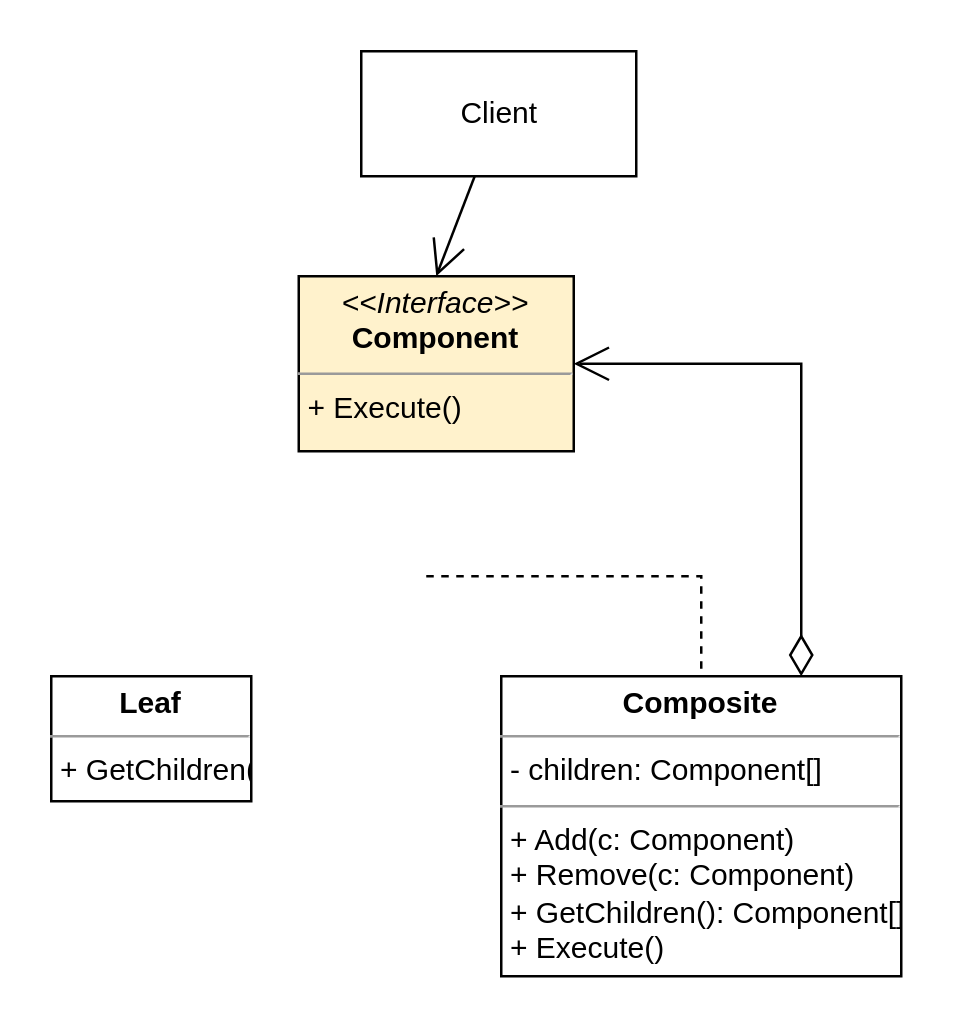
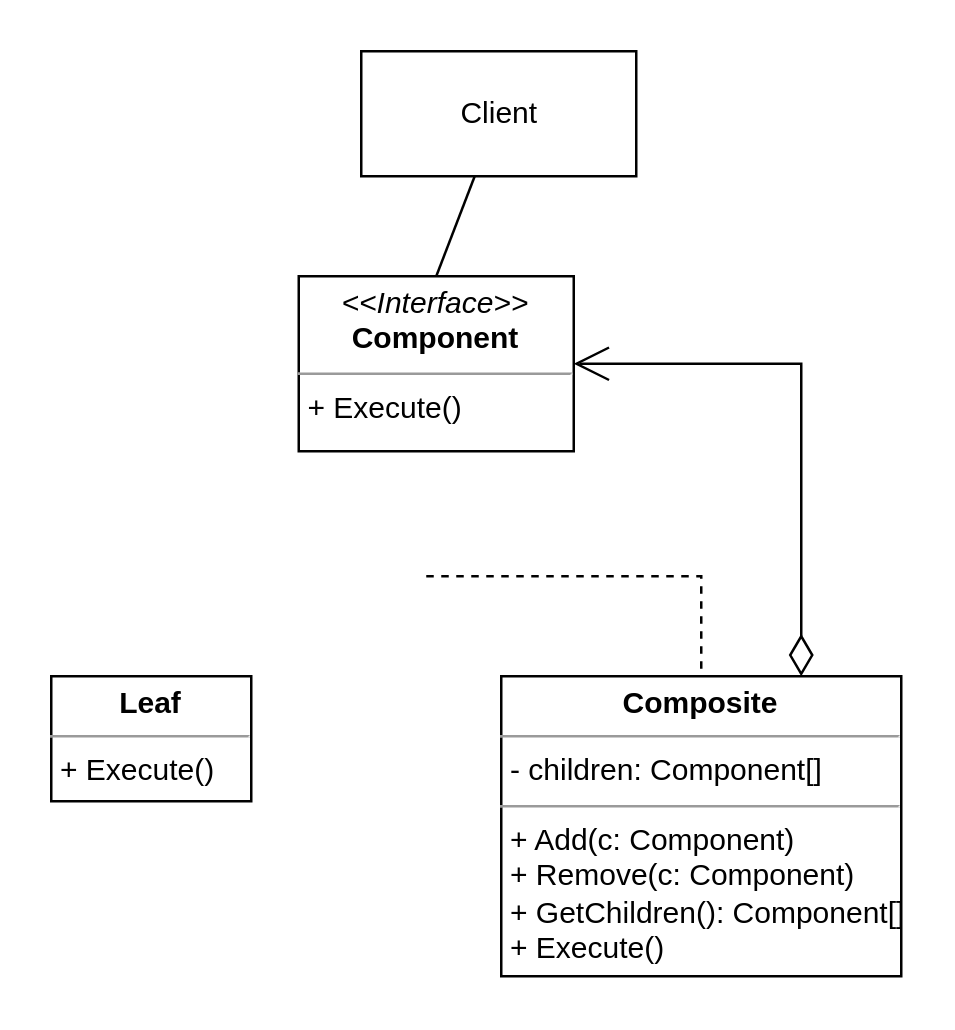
- <mxCell id="8" value="" style="endArrow=open;endFill=1;endSize=12;html=1;rounded=0;entryX=0.5;entryY=0;entryDx=0;entryDy=0;" edge="1" parent="1" source="2" target="3"><mxGeometry width="160" relative="1" as="geometry"><mxPoint x="50" y="230" as="sourcePoint" /><mxPoint x="210" y="230" as="targetPoint" /></mxGeometry></mxCell>
+ <mxCell id="8" value="" style="endArrow=none;endFill=1;endSize=12;html=1;rounded=0;entryX=0.5;entryY=0;entryDx=0;entryDy=0;" edge="1" parent="1" source="2" target="3"><mxGeometry width="160" relative="1" as="geometry"><mxPoint x="50" y="230" as="sourcePoint" /><mxPoint x="210" y="230" as="targetPoint" /></mxGeometry></mxCell>
- <mxCell id="3" value="&lt;p style=&quot;margin:0px;margin-top:4px;text-align:center;&quot;&gt;&lt;i&gt;&amp;lt;&amp;lt;Interface&amp;gt;&amp;gt;&lt;/i&gt;&lt;br&gt;&lt;b&gt;Component&lt;/b&gt;&lt;/p&gt;&lt;hr size=&quot;1&quot;&gt;&lt;p style=&quot;margin:0px;margin-left:4px;&quot;&gt;&lt;/p&gt;&lt;p style=&quot;margin:0px;margin-left:4px;&quot;&gt;+ Execute()&lt;/p&gt;" style="verticalAlign=top;align=left;overflow=fill;fontSize=12;fontFamily=Helvetica;html=1;fillColor=#fff2cc;" vertex="1" parent="1"><mxGeometry x="119" y="110" width="110" height="70" as="geometry" /></mxCell>
+ <mxCell id="3" value="&lt;p style=&quot;margin:0px;margin-top:4px;text-align:center;&quot;&gt;&lt;i&gt;&amp;lt;&amp;lt;Interface&amp;gt;&amp;gt;&lt;/i&gt;&lt;br&gt;&lt;b&gt;Component&lt;/b&gt;&lt;/p&gt;&lt;hr size=&quot;1&quot;&gt;&lt;p style=&quot;margin:0px;margin-left:4px;&quot;&gt;&lt;/p&gt;&lt;p style=&quot;margin:0px;margin-left:4px;&quot;&gt;+ Execute()&lt;/p&gt;" style="verticalAlign=top;align=left;overflow=fill;fontSize=12;fontFamily=Helvetica;html=1;" vertex="1" parent="1"><mxGeometry x="119" y="110" width="110" height="70" as="geometry" /></mxCell>
- <mxCell id="4" value="&lt;p style=&quot;margin:0px;margin-top:4px;text-align:center;&quot;&gt;&lt;b&gt;Leaf&lt;/b&gt;&lt;/p&gt;&lt;hr size=&quot;1&quot;&gt;&lt;p style=&quot;margin:0px;margin-left:4px;&quot;&gt;&lt;/p&gt;&lt;p style=&quot;margin:0px;margin-left:4px;&quot;&gt;+ GetChildren()&lt;/p&gt;" style="verticalAlign=top;align=left;overflow=fill;fontSize=12;fontFamily=Helvetica;html=1;" vertex="1" parent="1"><mxGeometry x="20" y="270" width="80" height="50" as="geometry" /></mxCell>
+ <mxCell id="4" value="&lt;p style=&quot;margin:0px;margin-top:4px;text-align:center;&quot;&gt;&lt;b&gt;Leaf&lt;/b&gt;&lt;/p&gt;&lt;hr size=&quot;1&quot;&gt;&lt;p style=&quot;margin:0px;margin-left:4px;&quot;&gt;&lt;/p&gt;&lt;p style=&quot;margin:0px;margin-left:4px;&quot;&gt;+ Execute()&lt;/p&gt;" style="verticalAlign=top;align=left;overflow=fill;fontSize=12;fontFamily=Helvetica;html=1;" vertex="1" parent="1"><mxGeometry x="20" y="270" width="80" height="50" as="geometry" /></mxCell>
